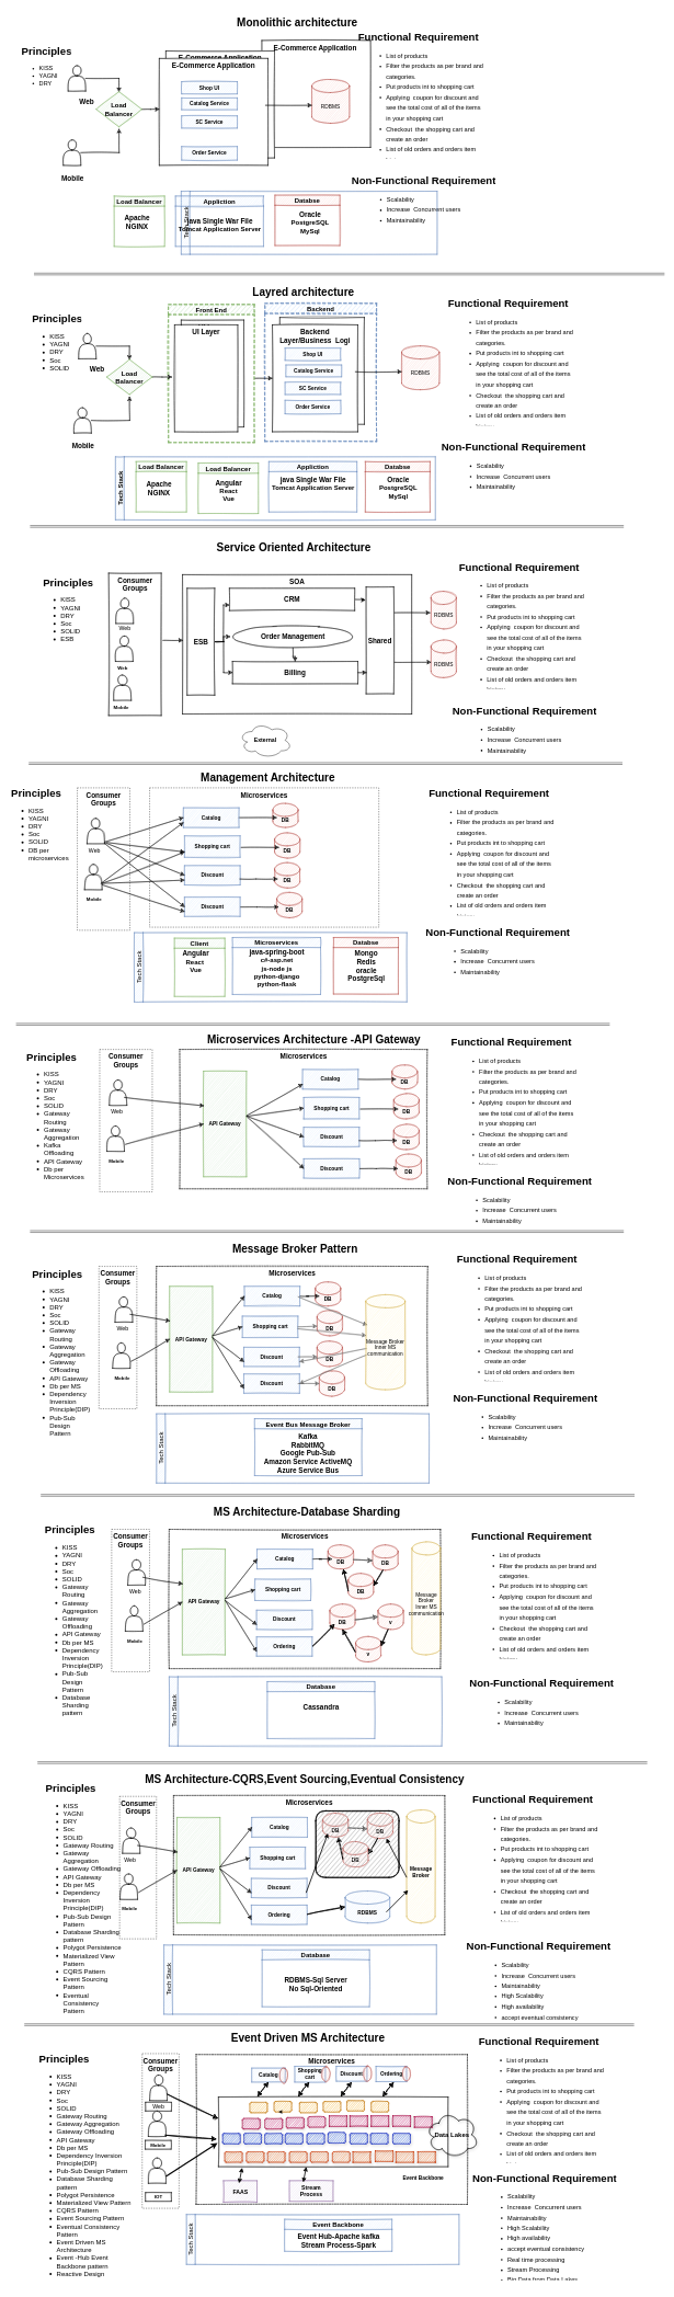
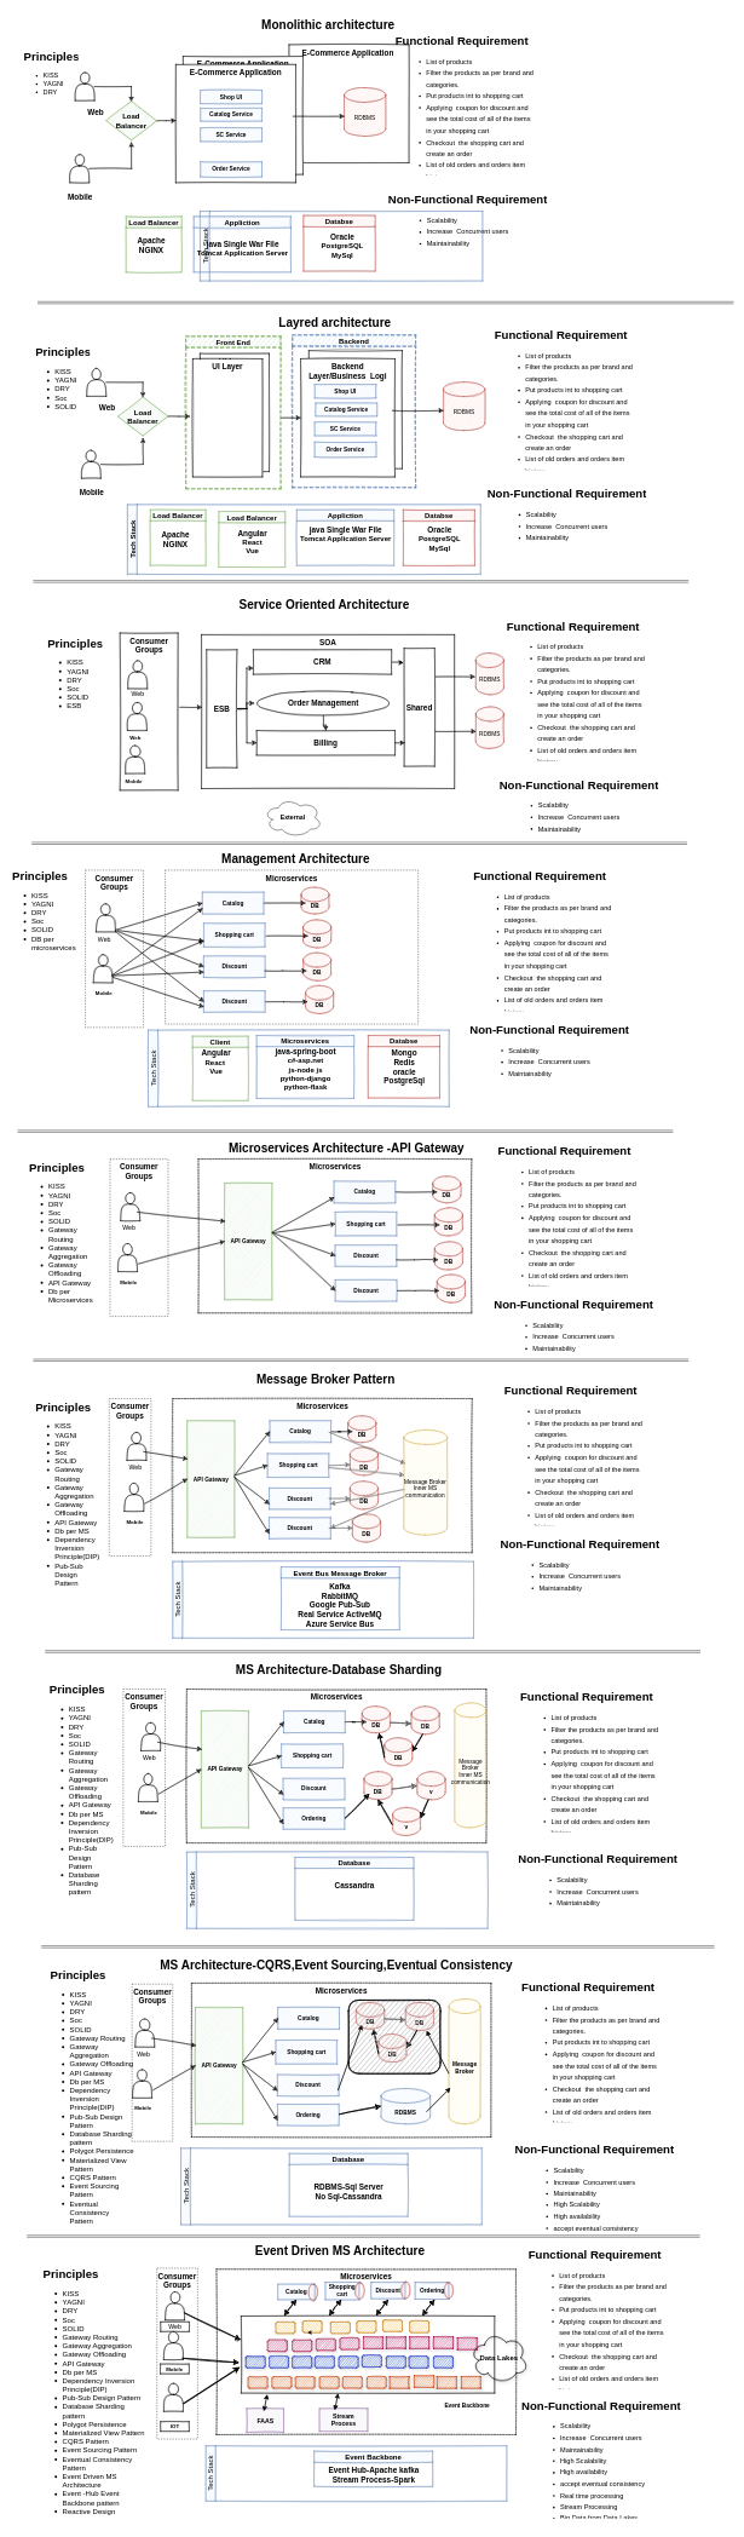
- <mxCell id="158" value="&lt;h1&gt;Principles&lt;/h1&gt;&lt;p style=&quot;font-size: 14px&quot;&gt;&lt;/p&gt;&lt;ul style=&quot;font-size: 15px&quot;&gt;&lt;li&gt;KISS&lt;/li&gt;&lt;li&gt;YAGNI&lt;/li&gt;&lt;li&gt;DRY&lt;/li&gt;&lt;li&gt;Soc&lt;/li&gt;&lt;li&gt;SOLID&lt;/li&gt;&lt;li&gt;Gateway Routing&lt;/li&gt;&lt;li&gt;Gateway Aggregation&lt;/li&gt;&lt;li&gt;Kafka Offloading&lt;/li&gt;&lt;li&gt;API Gateway&lt;/li&gt;&lt;li&gt;Db per Microservices&lt;/li&gt;&lt;/ul&gt;&lt;p&gt;&lt;/p&gt;" style="text;html=1;strokeColor=none;fillColor=none;spacing=5;spacingTop=-20;whiteSpace=wrap;overflow=hidden;rounded=0;sketch=1;" parent="1" vertex="1"><mxGeometry x="55" y="2391" width="143" height="309" as="geometry" /></mxCell>
+ <mxCell id="158" value="&lt;h1&gt;Principles&lt;/h1&gt;&lt;p style=&quot;font-size: 14px&quot;&gt;&lt;/p&gt;&lt;ul style=&quot;font-size: 15px&quot;&gt;&lt;li&gt;KISS&lt;/li&gt;&lt;li&gt;YAGNI&lt;/li&gt;&lt;li&gt;DRY&lt;/li&gt;&lt;li&gt;Soc&lt;/li&gt;&lt;li&gt;SOLID&lt;/li&gt;&lt;li&gt;Gateway Routing&lt;/li&gt;&lt;li&gt;Gateway Aggregation&lt;/li&gt;&lt;li&gt;Gateway Offloading&lt;/li&gt;&lt;li&gt;API Gateway&lt;/li&gt;&lt;li&gt;Db per Microservices&lt;/li&gt;&lt;/ul&gt;&lt;p&gt;&lt;/p&gt;" style="text;html=1;strokeColor=none;fillColor=none;spacing=5;spacingTop=-20;whiteSpace=wrap;overflow=hidden;rounded=0;sketch=1;" parent="1" vertex="1"><mxGeometry x="55" y="2391" width="143" height="309" as="geometry" /></mxCell>
- <mxCell id="204" value="&lt;span style=&quot;font-size: 16px&quot;&gt;&lt;b&gt;Kafka&lt;br&gt;RabbitMQ&lt;br&gt;Google Pub-Sub&lt;br&gt;Amazon Service ActiveMQ&lt;br&gt;Azure Service Bus&lt;br&gt;&lt;/b&gt;&lt;/span&gt;" style="text;html=1;align=center;verticalAlign=middle;resizable=0;points=[];autosize=1;fontSize=15;" parent="203" vertex="1"><mxGeometry x="16" y="32" width="211" height="94" as="geometry" /></mxCell>
+ <mxCell id="204" value="&lt;span style=&quot;font-size: 16px&quot;&gt;&lt;b&gt;Kafka&lt;br&gt;RabbitMQ&lt;br&gt;Google Pub-Sub&lt;br&gt;Real Service ActiveMQ&lt;br&gt;Azure Service Bus&lt;br&gt;&lt;/b&gt;&lt;/span&gt;" style="text;html=1;align=center;verticalAlign=middle;resizable=0;points=[];autosize=1;fontSize=15;" parent="203" vertex="1"><mxGeometry x="16" y="32" width="211" height="94" as="geometry" /></mxCell>
- <mxCell id="272" value="&lt;span style=&quot;font-size: 16px&quot;&gt;&lt;b&gt;RDBMS-Sql Server&lt;br&gt;No Sql-Oriented&lt;br&gt;&lt;/b&gt;&lt;/span&gt;" style="text;html=1;align=center;verticalAlign=middle;resizable=0;points=[];autosize=1;fontSize=15;" parent="271" vertex="1"><mxGeometry x="46" y="58" width="153" height="40" as="geometry" /></mxCell>
+ <mxCell id="272" value="&lt;span style=&quot;font-size: 16px&quot;&gt;&lt;b&gt;RDBMS-Sql Server&lt;br&gt;No Sql-Cassandra&lt;br&gt;&lt;/b&gt;&lt;/span&gt;" style="text;html=1;align=center;verticalAlign=middle;resizable=0;points=[];autosize=1;fontSize=15;" parent="271" vertex="1"><mxGeometry x="46" y="58" width="153" height="40" as="geometry" /></mxCell>
